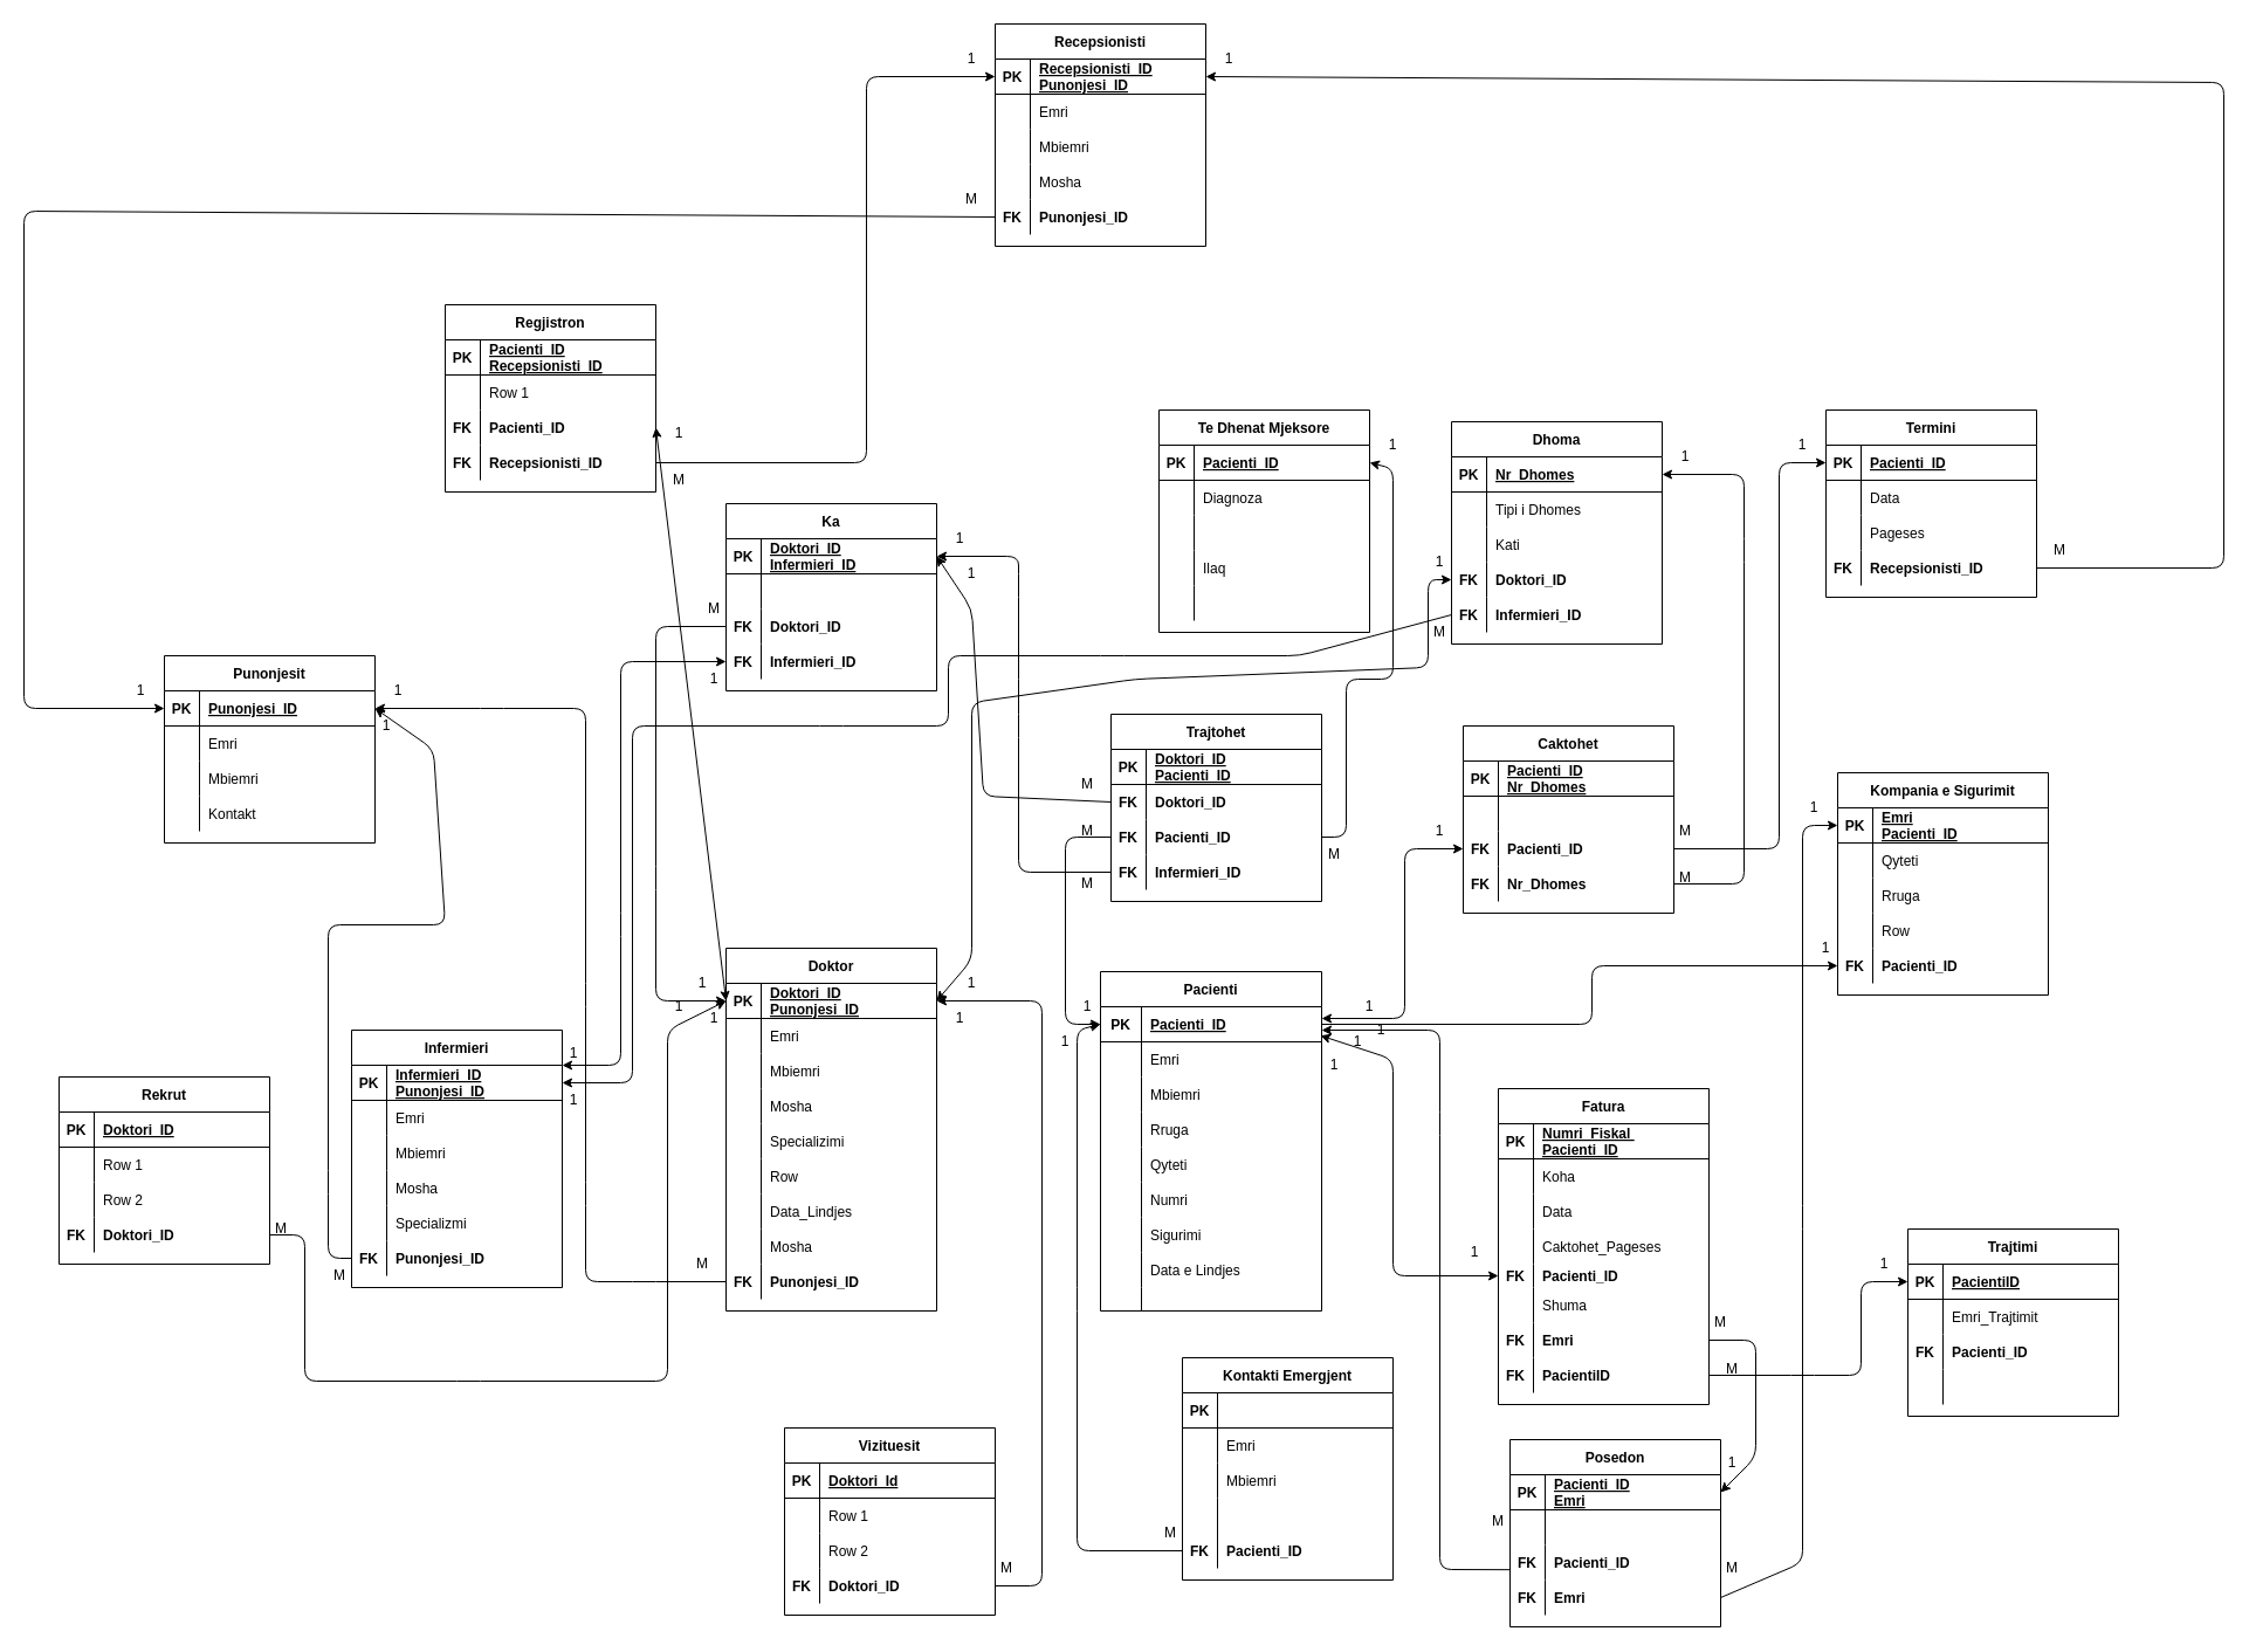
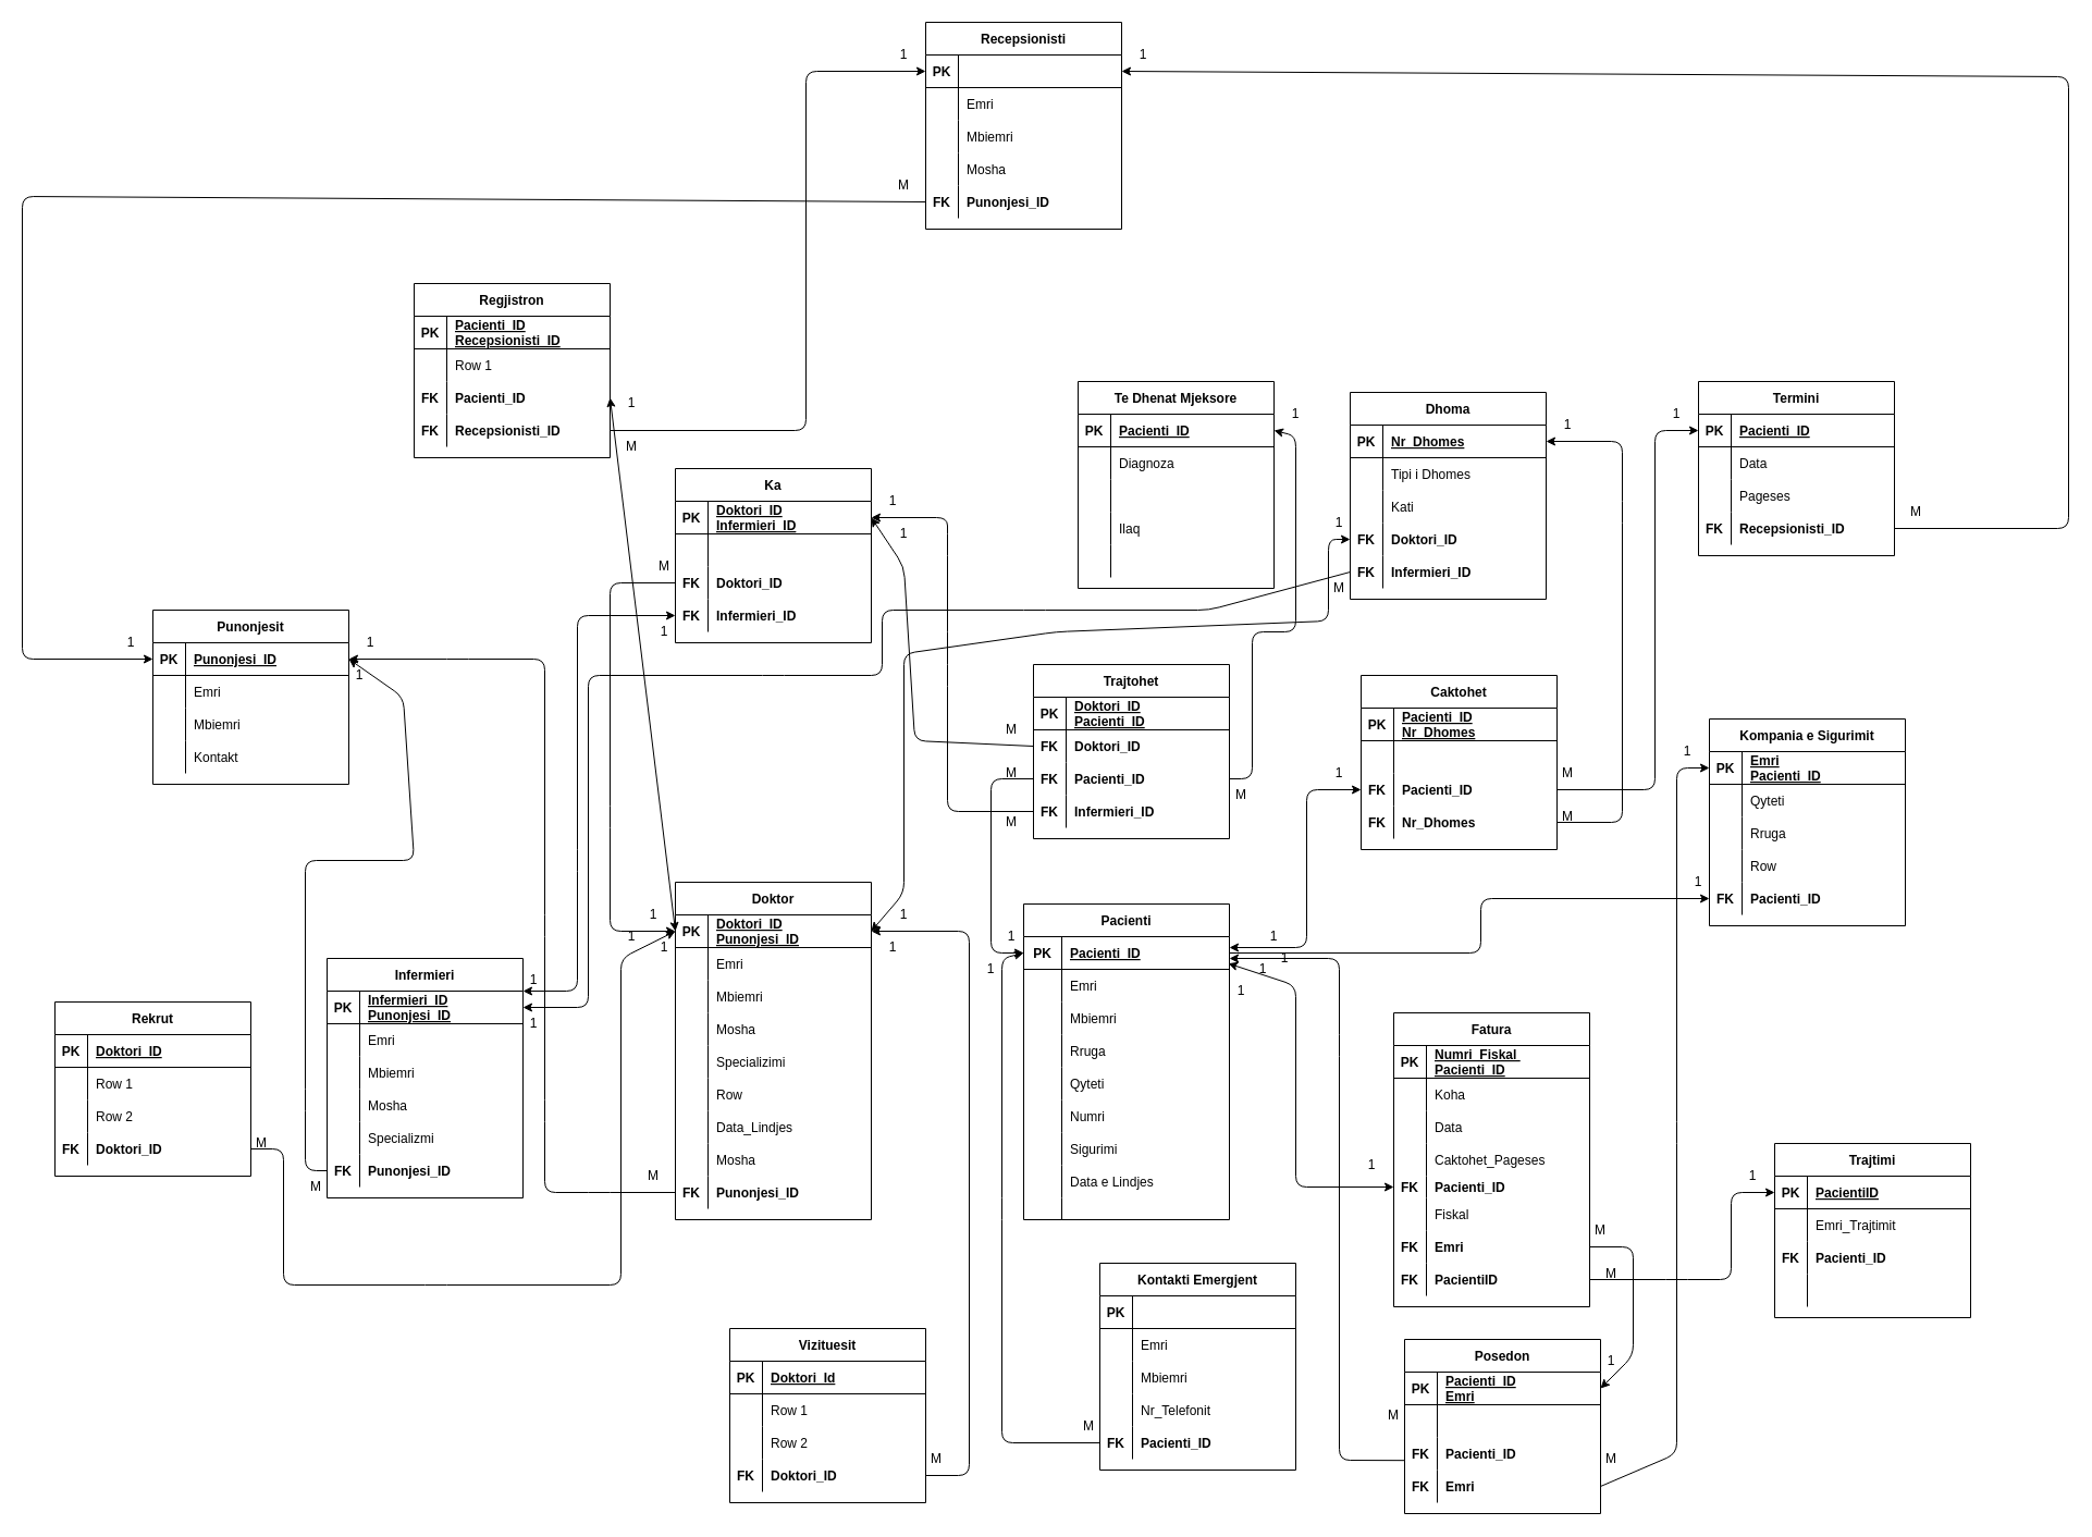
- <mxCell id="160" value="Recepsionisti_ID&#10;Punonjesi_ID" style="shape=partialRectangle;connectable=0;fillColor=none;top=0;left=0;bottom=0;right=0;align=left;spacingLeft=6;fontStyle=5;overflow=hidden;" parent="158" vertex="1"><mxGeometry x="30" width="150" height="30" as="geometry" /></mxCell>
- <mxCell id="76" value="Shuma" style="shape=partialRectangle;connectable=0;fillColor=none;top=0;left=0;bottom=0;right=0;align=left;spacingLeft=6;overflow=hidden;" parent="74" vertex="1"><mxGeometry x="30" width="150" height="30" as="geometry" /></mxCell>
+ <mxCell id="76" value="Fiskal" style="shape=partialRectangle;connectable=0;fillColor=none;top=0;left=0;bottom=0;right=0;align=left;spacingLeft=6;overflow=hidden;" parent="74" vertex="1"><mxGeometry x="30" width="150" height="30" as="geometry" /></mxCell>
+ <mxCell id="216" value="Nr_Telefonit" style="shape=partialRectangle;connectable=0;fillColor=none;top=0;left=0;bottom=0;right=0;align=left;spacingLeft=6;overflow=hidden;" parent="214" vertex="1"><mxGeometry x="30" width="150" height="30" as="geometry" /></mxCell>
